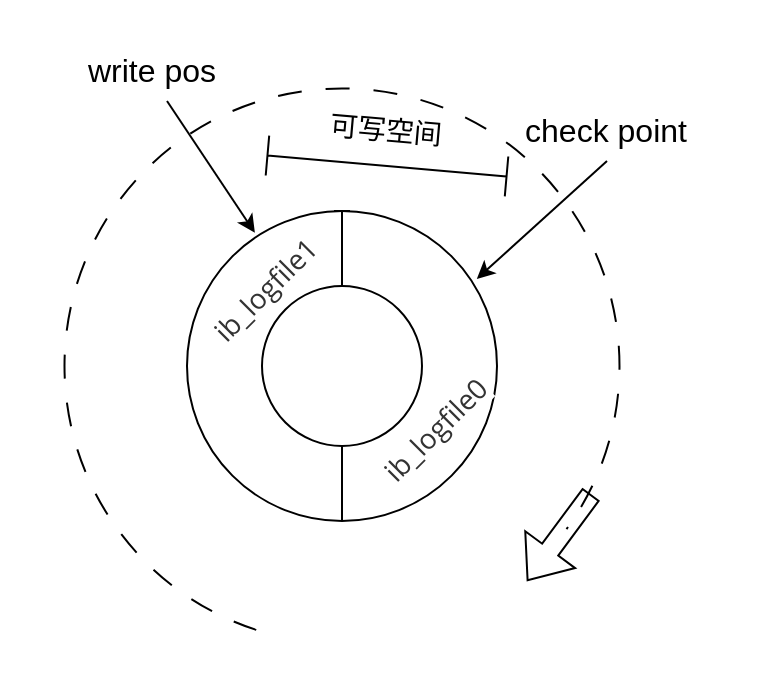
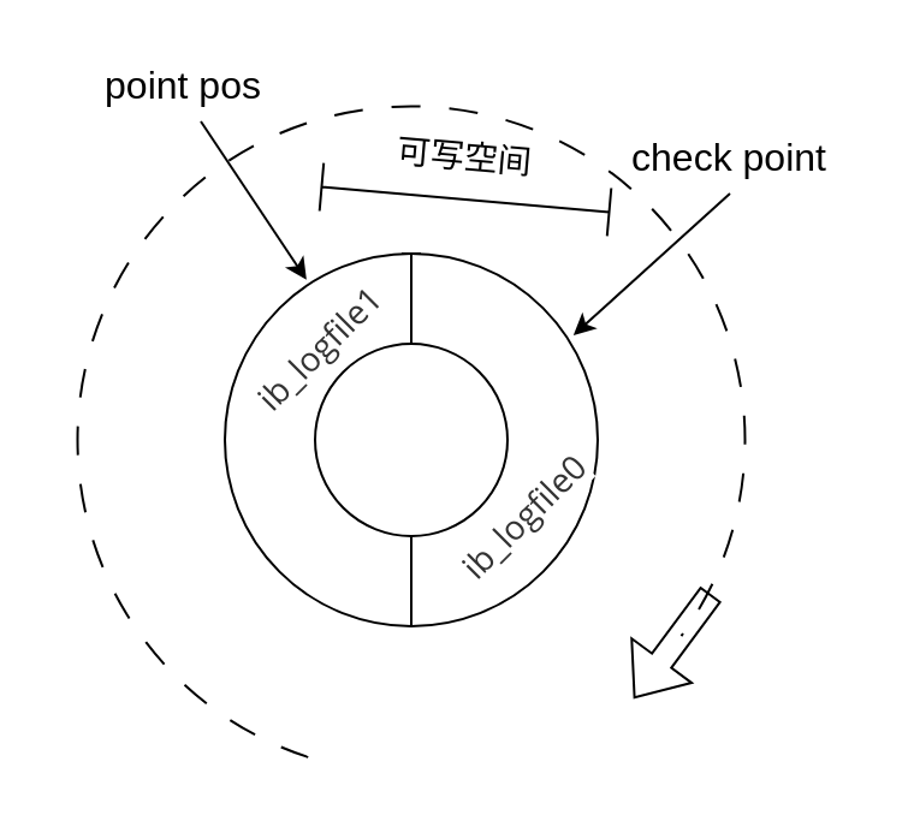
- <mxCell id="10" value="&lt;font style=&quot;font-size: 16px;&quot;&gt;write pos&lt;/font&gt;" style="text;html=1;align=center;verticalAlign=middle;whiteSpace=wrap;rounded=0;" vertex="1" parent="1"><mxGeometry x="20.5" y="20" width="110" height="30" as="geometry" /></mxCell>
+ <mxCell id="10" value="&lt;font style=&quot;font-size: 16px;&quot;&gt;point pos&lt;/font&gt;" style="text;html=1;align=center;verticalAlign=middle;whiteSpace=wrap;rounded=0;" vertex="1" parent="1"><mxGeometry x="20.5" y="20" width="110" height="30" as="geometry" /></mxCell>
